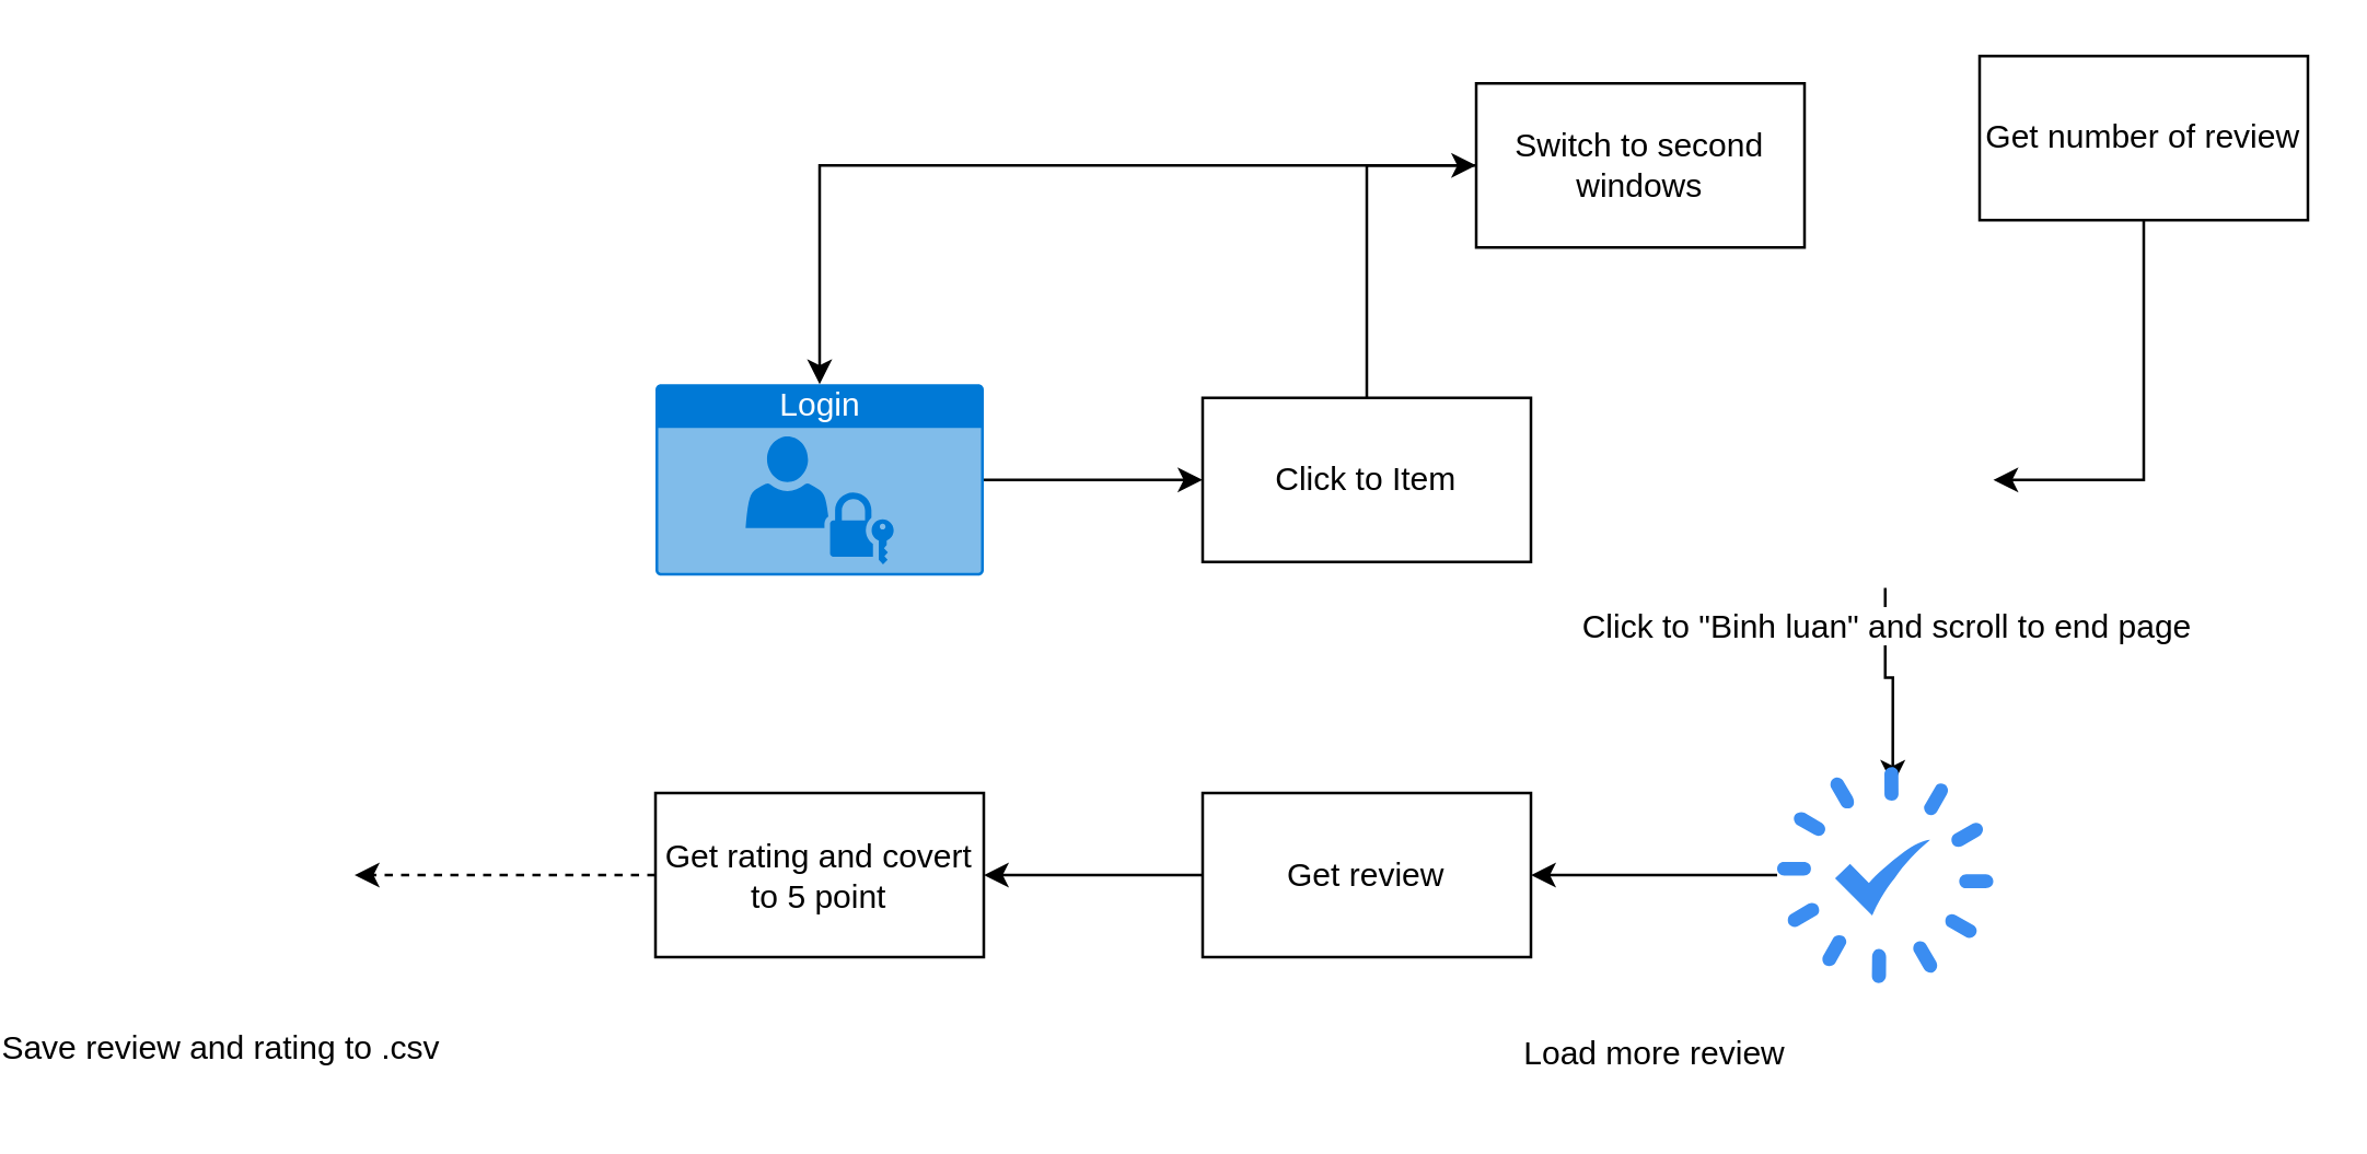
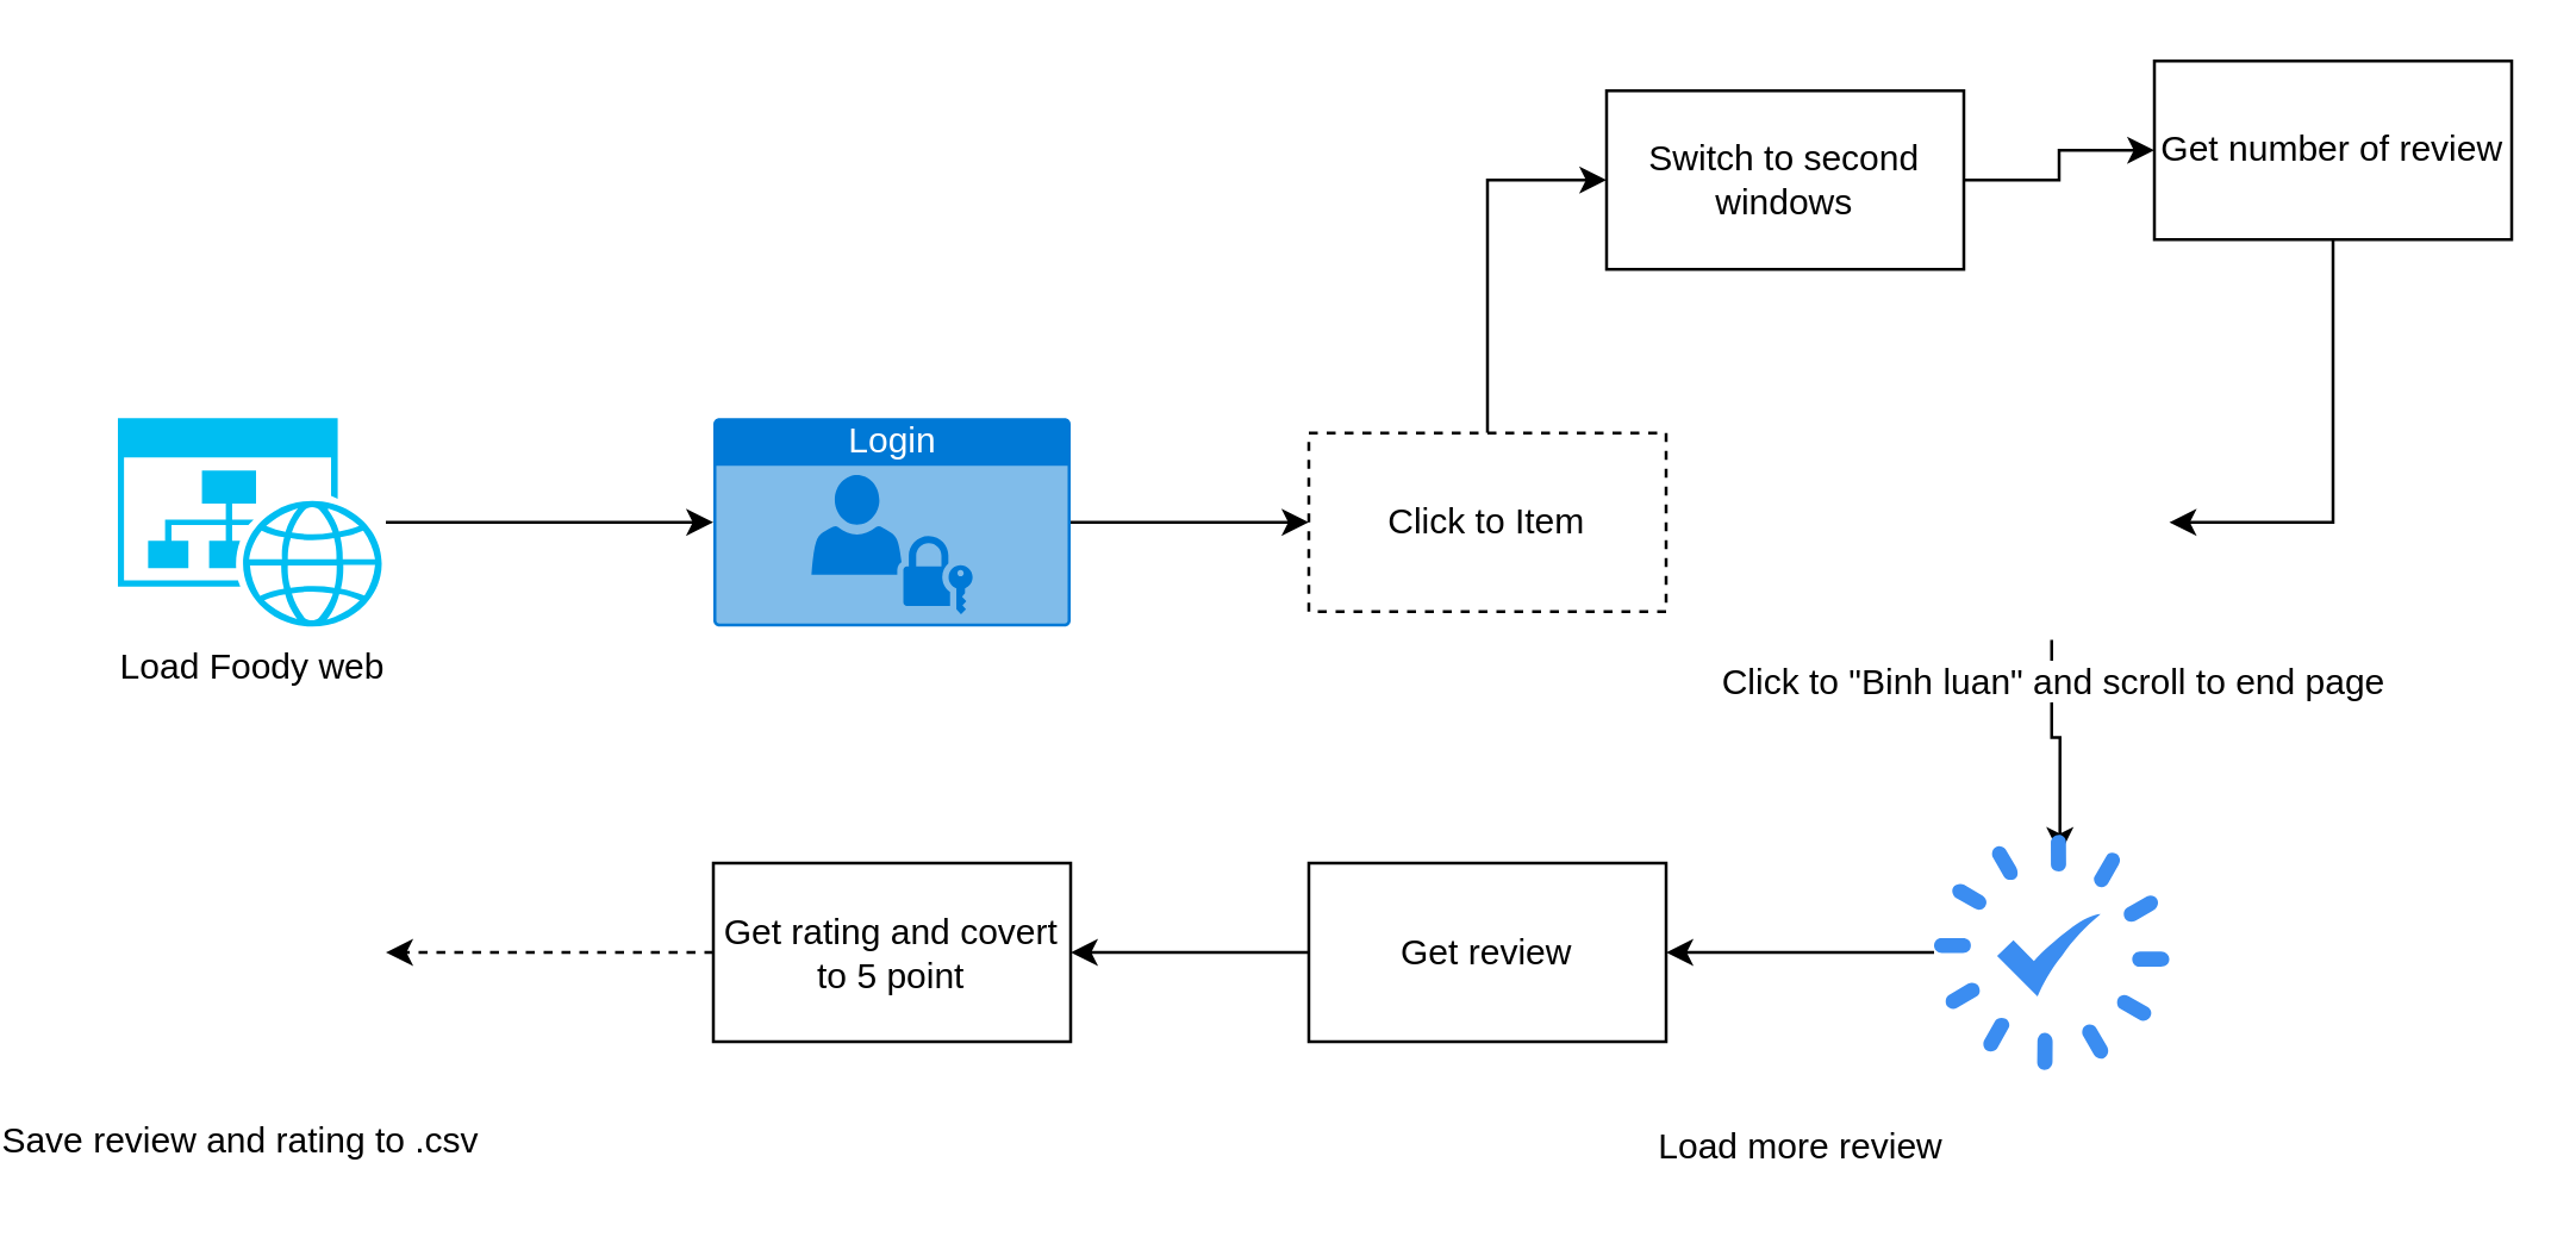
- <mxCell id="18" style="edgeStyle=orthogonalEdgeStyle;rounded=0;orthogonalLoop=1;jettySize=auto;html=1;" edge="1" parent="1" source="19" target="5"><mxGeometry relative="1" as="geometry" /></mxCell>
+ <mxCell id="18" style="edgeStyle=orthogonalEdgeStyle;rounded=0;orthogonalLoop=1;jettySize=auto;html=1;entryX=0;entryY=0.5;entryDx=0;entryDy=0;" edge="1" parent="1" source="19" target="21"><mxGeometry relative="1" as="geometry" /></mxCell>
+ <mxCell id="3" value="Load Foody web" style="verticalLabelPosition=bottom;html=1;verticalAlign=top;align=center;strokeColor=none;fillColor=#00BEF2;shape=mxgraph.azure.website_generic;pointerEvents=1;" vertex="1" parent="1"><mxGeometry x="28" y="140" width="90" height="70" as="geometry" /></mxCell>
+ <mxCell id="2" style="edgeStyle=orthogonalEdgeStyle;rounded=0;orthogonalLoop=1;jettySize=auto;html=1;entryX=0;entryY=0.5;entryDx=0;entryDy=0;entryPerimeter=0;" edge="1" parent="1" source="3" target="5"><mxGeometry relative="1" as="geometry" /></mxCell>
- <mxCell id="7" value="Click to Item" style="rounded=0;whiteSpace=wrap;html=1;" vertex="1" parent="1"><mxGeometry x="428" y="145" width="120" height="60" as="geometry" /></mxCell>
+ <mxCell id="7" value="Click to Item" style="rounded=0;whiteSpace=wrap;html=1;dashed=1;" vertex="1" parent="1"><mxGeometry x="428" y="145" width="120" height="60" as="geometry" /></mxCell>
